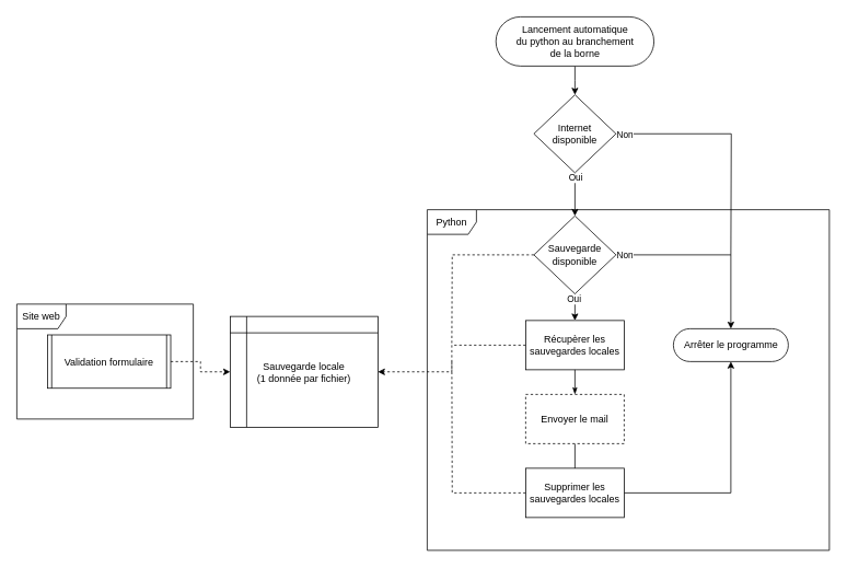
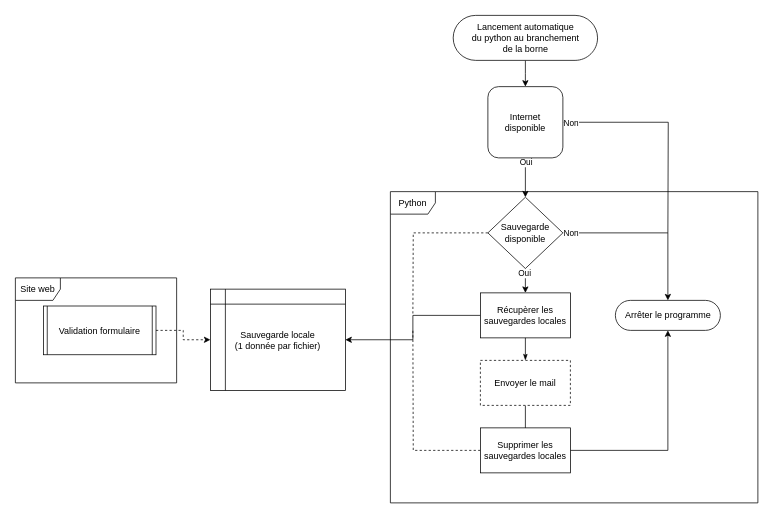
- <mxCell id="14" value="&lt;div&gt;Internet&lt;/div&gt;&lt;div&gt;disponible&lt;/div&gt;" style="rhombus;whiteSpace=wrap;html=1;" parent="1" vertex="1"><mxGeometry x="650" y="115" width="100" height="95" as="geometry" /></mxCell>
+ <mxCell id="14" value="&lt;div&gt;Internet&lt;/div&gt;&lt;div&gt;disponible&lt;/div&gt;" style="whiteSpace=wrap;html=1;rounded=1;" parent="1" vertex="1"><mxGeometry x="650" y="115" width="100" height="95" as="geometry" /></mxCell>
- <mxCell id="15" style="edgeStyle=orthogonalEdgeStyle;rounded=0;orthogonalLoop=1;jettySize=auto;html=1;exitX=0;exitY=0.5;exitDx=0;exitDy=0;entryX=1;entryY=0.5;entryDx=0;entryDy=0;fontColor=default;dashed=1;" edge="1" parent="1" source="16" target="23"><mxGeometry relative="1" as="geometry" /></mxCell>
+ <mxCell id="15" style="edgeStyle=orthogonalEdgeStyle;rounded=0;orthogonalLoop=1;jettySize=auto;html=1;exitX=0;exitY=0.5;exitDx=0;exitDy=0;entryX=1;entryY=0.5;entryDx=0;entryDy=0;fontColor=default;dashed=0;" edge="1" parent="1" source="16" target="23"><mxGeometry relative="1" as="geometry" /></mxCell>
